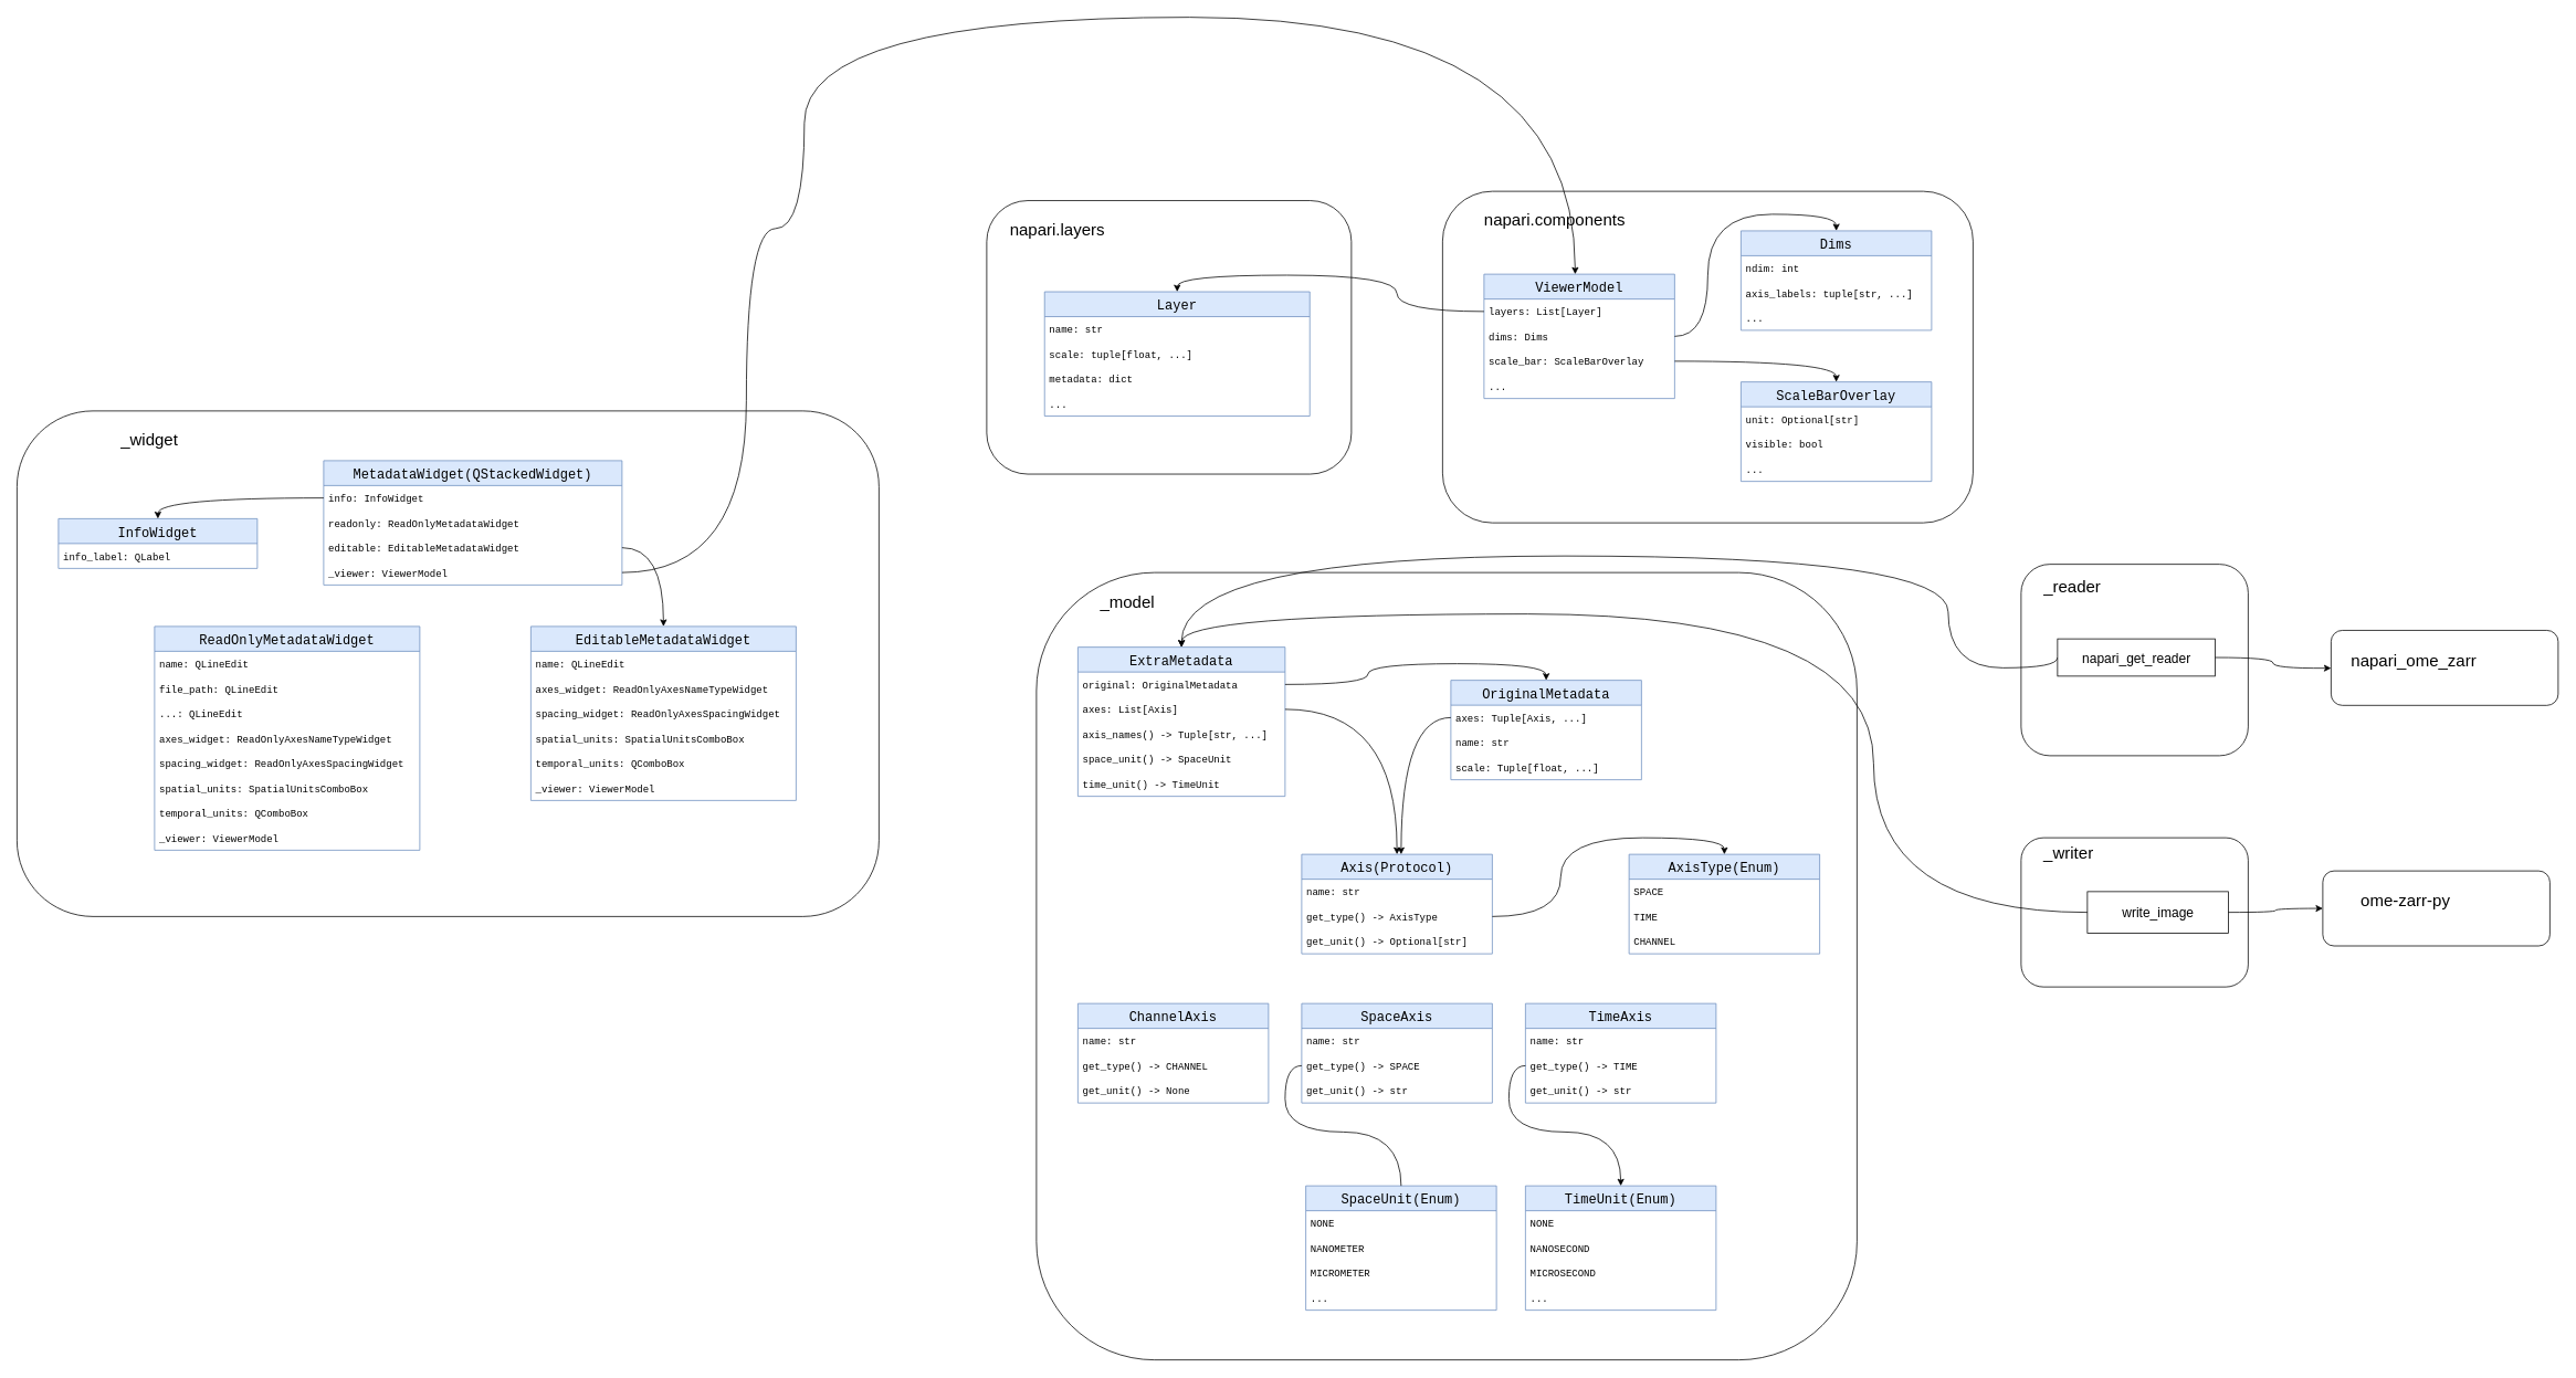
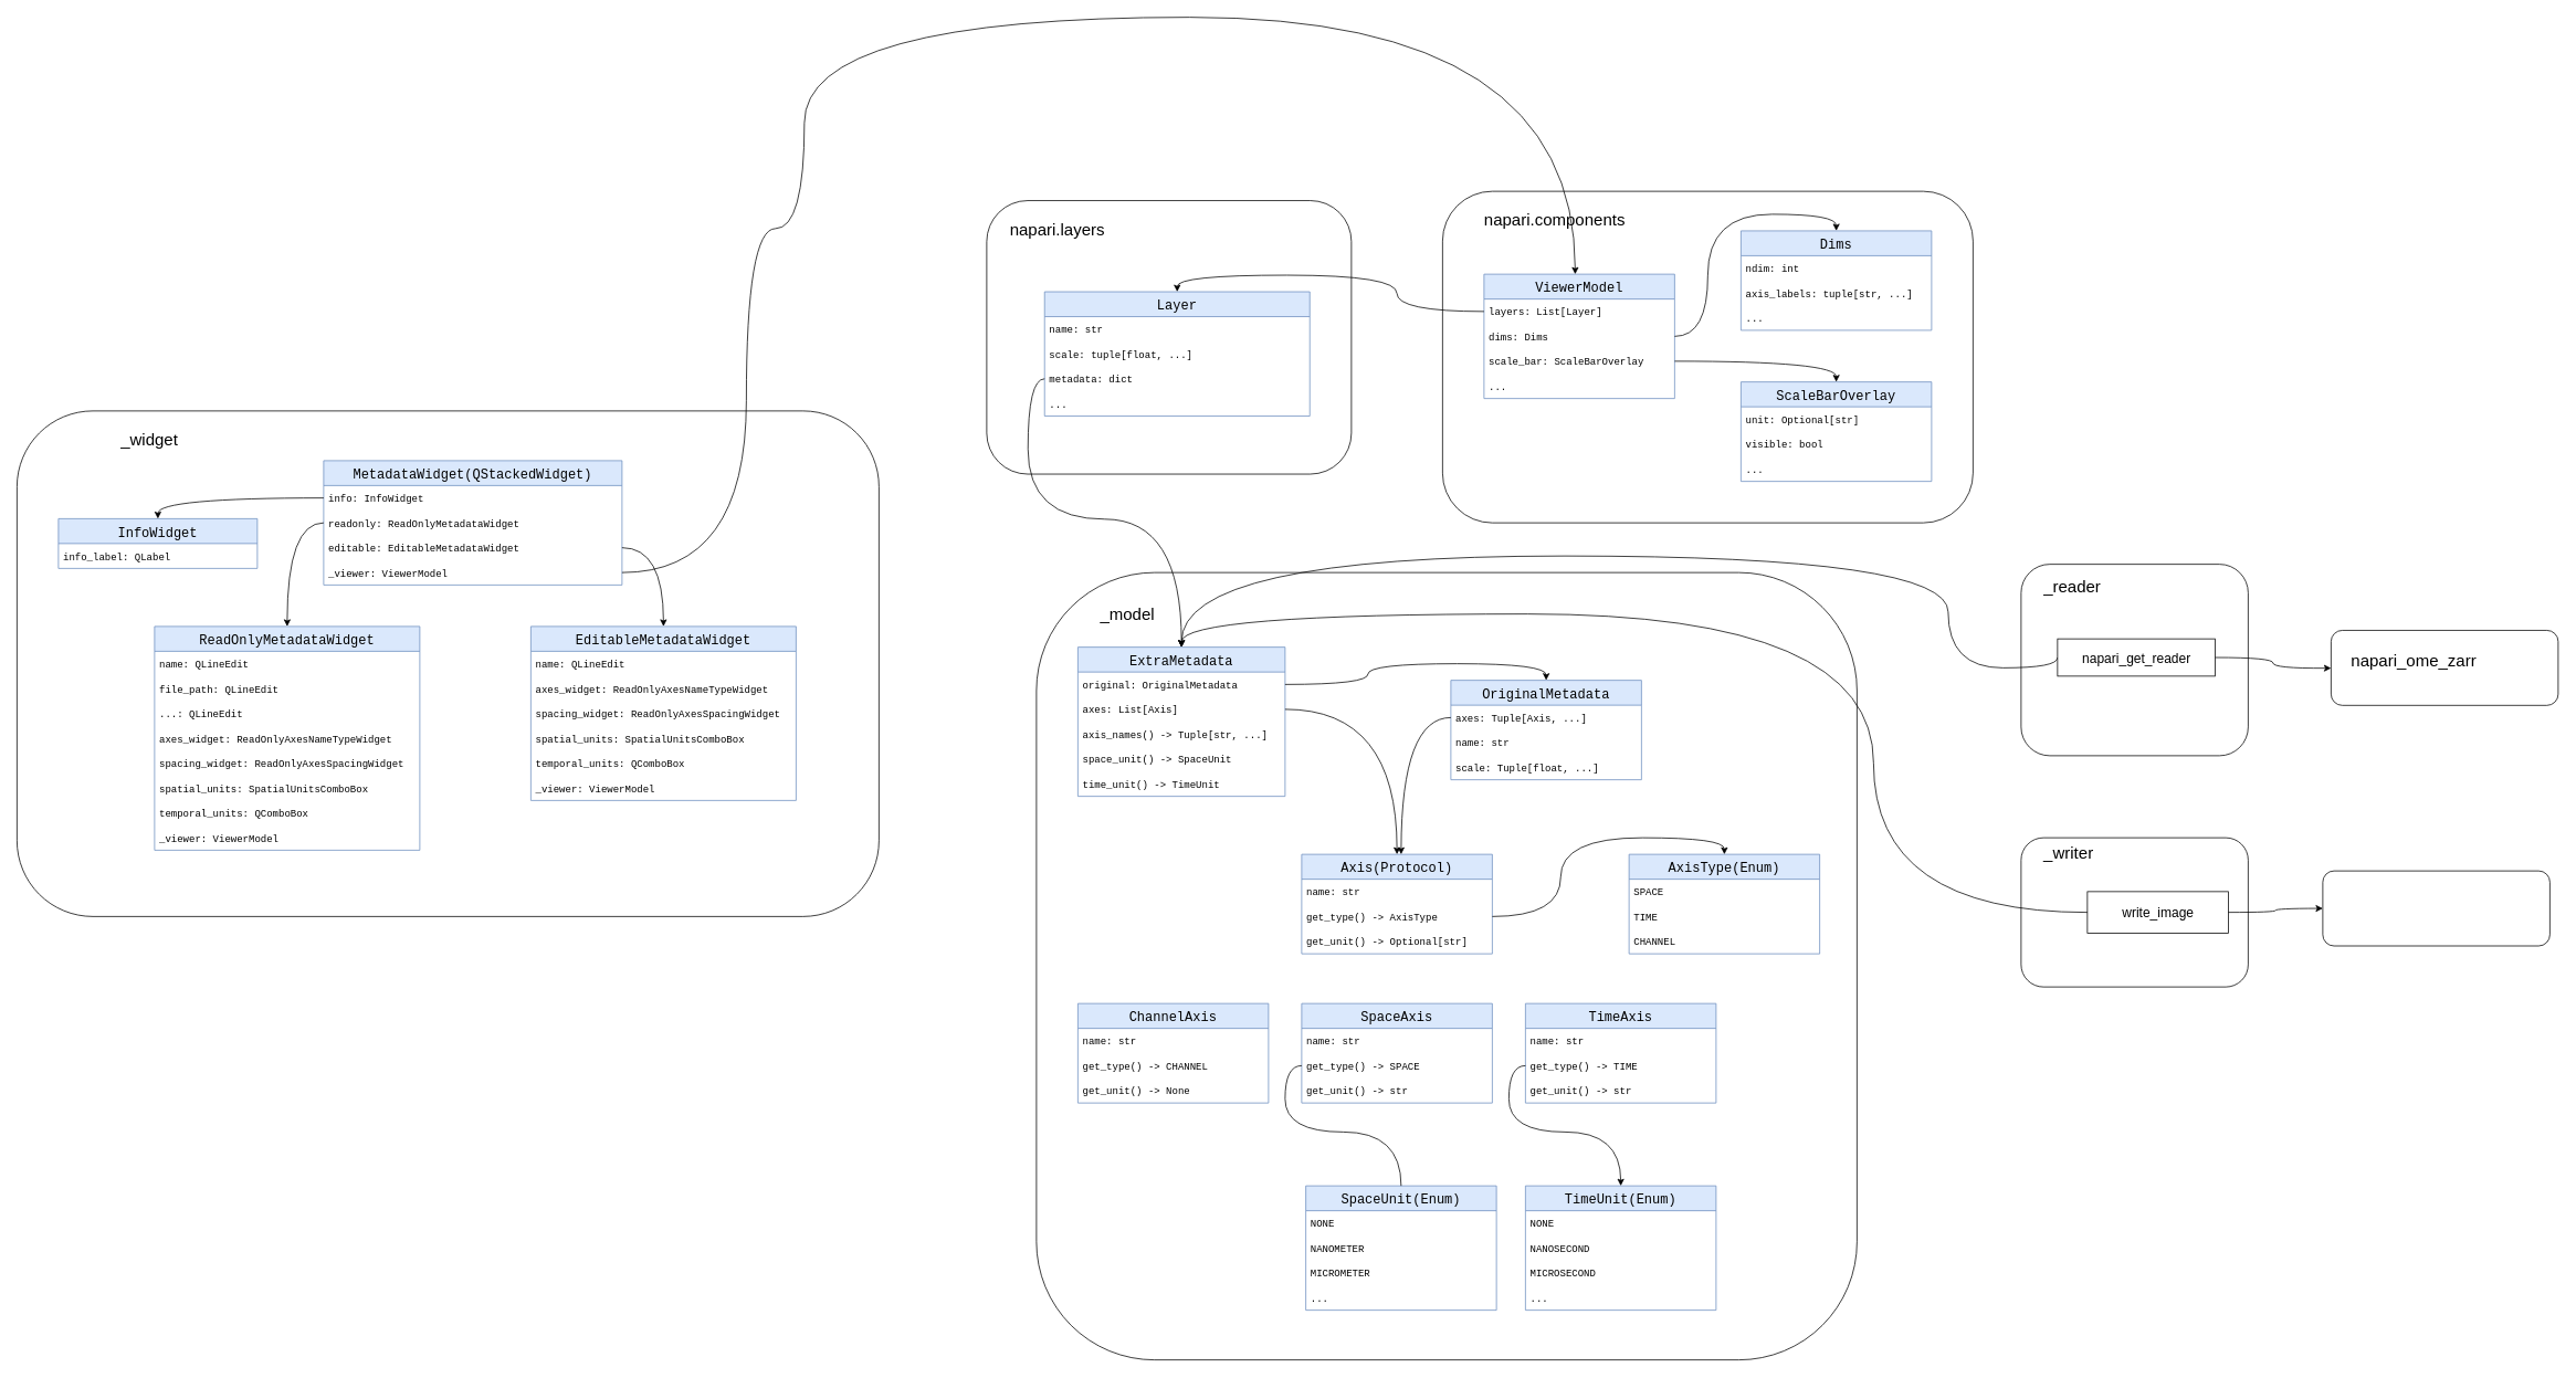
+ <mxCell id="108" style="edgeStyle=orthogonalEdgeStyle;curved=1;rounded=0;orthogonalLoop=1;jettySize=auto;html=1;exitX=0;exitY=0.5;exitDx=0;exitDy=0;entryX=0.5;entryY=0;entryDx=0;entryDy=0;" edge="1" parent="1" source="57" target="62"><mxGeometry relative="1" as="geometry" /></mxCell>
+ <mxCell id="29" style="edgeStyle=orthogonalEdgeStyle;curved=1;rounded=0;orthogonalLoop=1;jettySize=auto;html=1;exitX=0;exitY=0.5;exitDx=0;exitDy=0;entryX=0.5;entryY=0;entryDx=0;entryDy=0;" parent="2" source="7" target="19" edge="1"><mxGeometry relative="1" as="geometry" /></mxCell>
- <mxCell id="61" value="&lt;font style=&quot;font-size: 20px;&quot;&gt;_model&lt;/font&gt;" style="text;html=1;strokeColor=none;fillColor=none;align=center;verticalAlign=middle;whiteSpace=wrap;rounded=0;" parent="59" vertex="1"><mxGeometry x="30" y="22.209" width="160" height="26.512" as="geometry" /></mxCell>
+ <mxCell id="61" value="&lt;font style=&quot;font-size: 20px;&quot;&gt;_model&lt;/font&gt;" style="text;html=1;strokeColor=none;fillColor=none;align=center;verticalAlign=middle;whiteSpace=wrap;rounded=0;" parent="59" vertex="1"><mxGeometry x="30" y="37.209" width="160" height="26.512" as="geometry" /></mxCell>
- <mxCell id="120" value="&lt;font style=&quot;font-size: 20px;&quot;&gt;ome-zarr-py&lt;/font&gt;" style="text;html=1;strokeColor=none;fillColor=none;align=center;verticalAlign=middle;whiteSpace=wrap;rounded=0;" vertex="1" parent="118"><mxGeometry x="20" y="21.709" width="160" height="26.512" as="geometry" /></mxCell>
